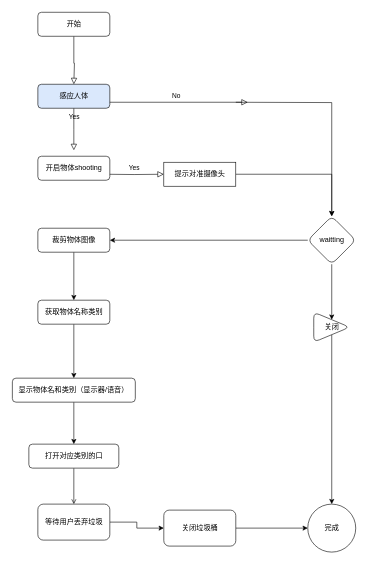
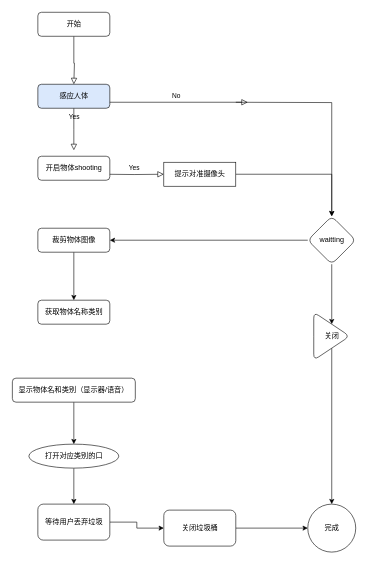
- <mxCell id="29" value="关闭" style="triangle;whiteSpace=wrap;html=1;rounded=1;glass=0;strokeWidth=1;shadow=0;" vertex="1" parent="1"><mxGeometry x="522.5" y="520" width="60" height="50" as="geometry" /></mxCell>
+ <mxCell id="29" value="关闭" style="triangle;whiteSpace=wrap;html=1;rounded=1;glass=0;strokeWidth=1;shadow=0;" vertex="1" parent="1"><mxGeometry x="522.5" y="520" width="60" height="80" as="geometry" /></mxCell>
- <mxCell id="14" value="" style="edgeStyle=orthogonalEdgeStyle;rounded=0;orthogonalLoop=1;jettySize=auto;html=1;" edge="1" parent="1" source="15" target="17"><mxGeometry relative="1" as="geometry" /></mxCell>
- <mxCell id="19" value="打开对应类别的口" style="rounded=1;whiteSpace=wrap;html=1;fontSize=12;glass=0;strokeWidth=1;shadow=0;" vertex="1" parent="1"><mxGeometry x="47.5" y="740" width="150" height="40" as="geometry" /></mxCell>
+ <mxCell id="19" value="打开对应类别的口" style="ellipse;whiteSpace=wrap;html=1;fontSize=12;glass=0;strokeWidth=1;shadow=0;" vertex="1" parent="1"><mxGeometry x="47.5" y="740" width="150" height="40" as="geometry" /></mxCell>
- <mxCell id="18" value="" style="edgeStyle=orthogonalEdgeStyle;rounded=0;orthogonalLoop=1;jettySize=auto;html=1;endArrow=open;" edge="1" parent="1" source="19" target="21"><mxGeometry relative="1" as="geometry" /></mxCell>
+ <mxCell id="18" value="" style="edgeStyle=orthogonalEdgeStyle;rounded=0;orthogonalLoop=1;jettySize=auto;html=1;" edge="1" parent="1" source="19" target="21"><mxGeometry relative="1" as="geometry" /></mxCell>
